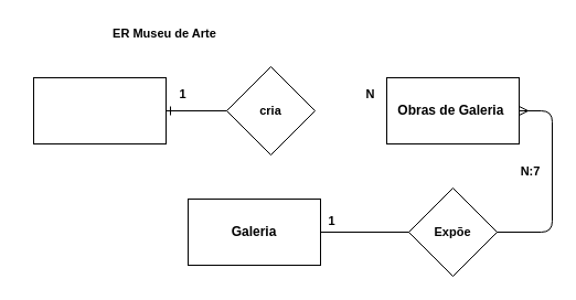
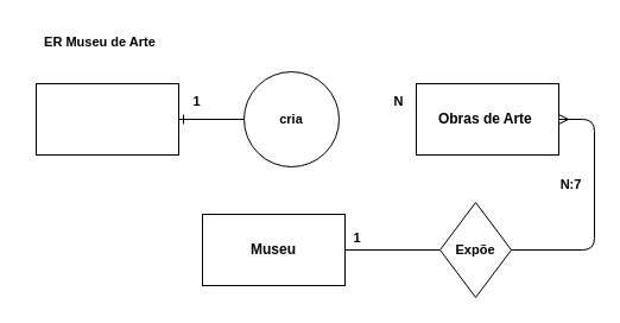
- <mxCell id="14" value="&lt;b&gt;ER Museu de Arte&amp;nbsp;&lt;/b&gt;" style="text;html=1;align=center;verticalAlign=middle;resizable=0;points=[];autosize=1;strokeColor=none;fillColor=none;fontSize=11;fontFamily=Helvetica;fontColor=default;" vertex="1" parent="1"><mxGeometry x="85" y="15" width="130" height="30" as="geometry" /></mxCell>
+ <mxCell id="14" value="&lt;b&gt;ER Museu de Arte&amp;nbsp;&lt;/b&gt;" style="text;html=1;align=center;verticalAlign=middle;resizable=0;points=[];autosize=1;strokeColor=none;fillColor=none;fontSize=11;fontFamily=Helvetica;fontColor=default;" vertex="1" parent="1"><mxGeometry x="20" y="20" width="130" height="30" as="geometry" /></mxCell>
- <mxCell id="3" value="&lt;b&gt;&lt;font style=&quot;font-size: 11px;&quot;&gt;cria&lt;/font&gt;&lt;/b&gt;" style="rhombus;whiteSpace=wrap;html=1;" vertex="1" parent="1"><mxGeometry x="205" y="60" width="80" height="80" as="geometry" /></mxCell>
+ <mxCell id="3" value="&lt;b&gt;&lt;font style=&quot;font-size: 11px;&quot;&gt;cria&lt;/font&gt;&lt;/b&gt;" style="ellipse;whiteSpace=wrap;html=1;" vertex="1" parent="1"><mxGeometry x="205" y="60" width="80" height="80" as="geometry" /></mxCell>
- <mxCell id="10" value="&lt;span style=&quot;font-weight: 700;&quot;&gt;Obras de Galeria&amp;nbsp;&lt;/span&gt;" style="rounded=0;whiteSpace=wrap;html=1;" vertex="1" parent="1"><mxGeometry x="350" y="70" width="120" height="60" as="geometry" /></mxCell>
+ <mxCell id="10" value="&lt;span style=&quot;font-weight: 700;&quot;&gt;Obras de Arte&amp;nbsp;&lt;/span&gt;" style="rounded=0;whiteSpace=wrap;html=1;" vertex="1" parent="1"><mxGeometry x="350" y="70" width="120" height="60" as="geometry" /></mxCell>
- <mxCell id="11" value="&lt;span style=&quot;font-size: 12px; font-weight: 700;&quot;&gt;Galeria&lt;/span&gt;" style="rounded=0;whiteSpace=wrap;html=1;fontFamily=Helvetica;fontSize=11;fontColor=default;" vertex="1" parent="1"><mxGeometry x="170" y="180" width="120" height="60" as="geometry" /></mxCell>
+ <mxCell id="11" value="&lt;span style=&quot;font-size: 12px; font-weight: 700;&quot;&gt;Museu&lt;/span&gt;" style="rounded=0;whiteSpace=wrap;html=1;fontFamily=Helvetica;fontSize=11;fontColor=default;" vertex="1" parent="1"><mxGeometry x="170" y="180" width="120" height="60" as="geometry" /></mxCell>
- <mxCell id="5" value="&lt;b style=&quot;font-size: 11px;&quot;&gt;Expõe&lt;/b&gt;" style="rhombus;whiteSpace=wrap;html=1;fontSize=11;" vertex="1" parent="1"><mxGeometry x="370" y="170" width="80" height="80" as="geometry" /></mxCell>
+ <mxCell id="5" value="&lt;b style=&quot;font-size: 11px;&quot;&gt;Expõe&lt;/b&gt;" style="rhombus;whiteSpace=wrap;html=1;fontSize=11;" vertex="1" parent="1"><mxGeometry x="370" y="170" width="60" height="80" as="geometry" /></mxCell>
